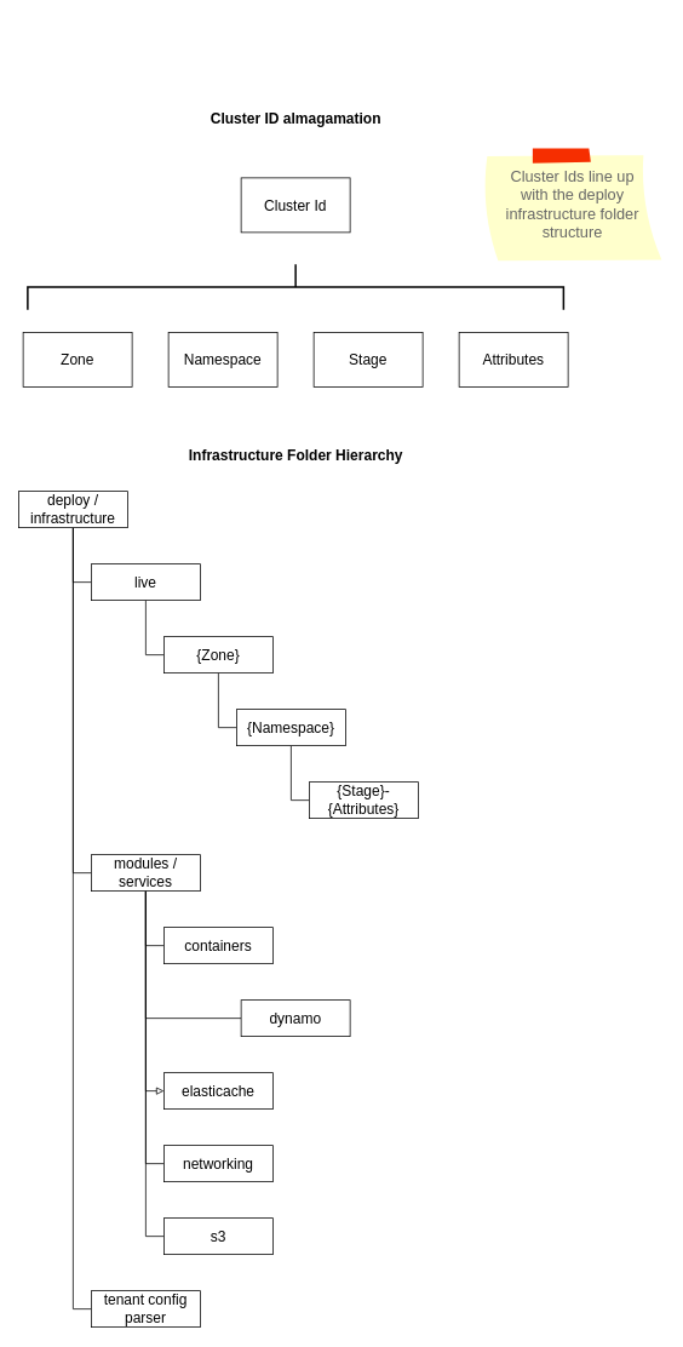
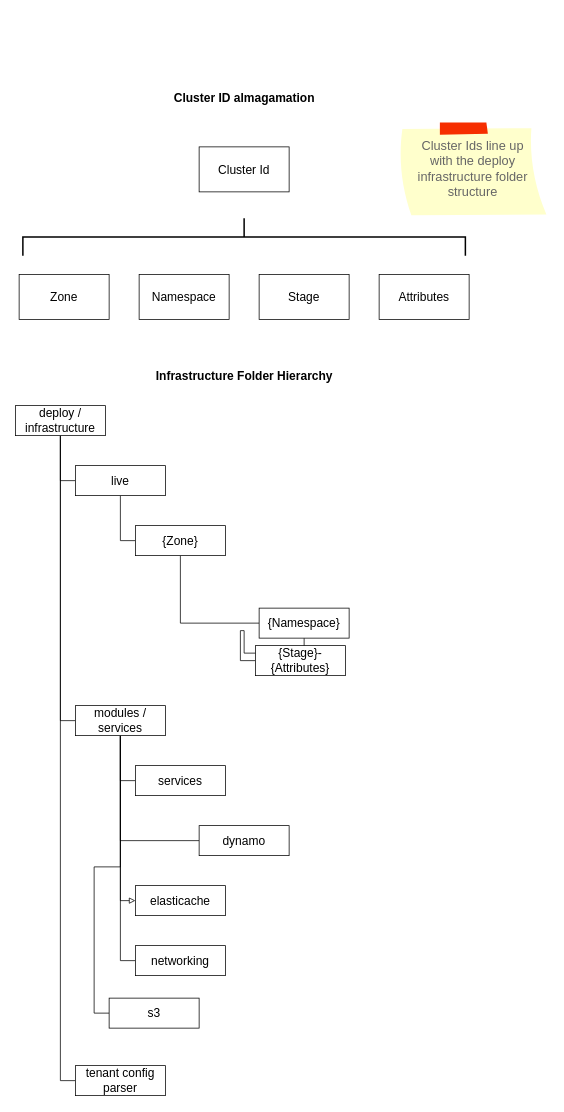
- <mxCell id="19" value="{Namespace}" style="rounded=0;whiteSpace=wrap;html=1;fontSize=16;align=center;" parent="1" vertex="1"><mxGeometry x="260" y="780" width="120" height="40" as="geometry" /></mxCell>
+ <mxCell id="19" value="{Namespace}" style="rounded=0;whiteSpace=wrap;html=1;fontSize=16;align=center;" parent="1" vertex="1"><mxGeometry x="345" y="810" width="120" height="40" as="geometry" /></mxCell>
- <mxCell id="27" value="containers" style="rounded=0;whiteSpace=wrap;html=1;fontSize=16;align=center;" parent="1" vertex="1"><mxGeometry x="180" y="1020" width="120" height="40" as="geometry" /></mxCell>
+ <mxCell id="27" value="services" style="rounded=0;whiteSpace=wrap;html=1;fontSize=16;align=center;" parent="1" vertex="1"><mxGeometry x="180" y="1020" width="120" height="40" as="geometry" /></mxCell>
- <mxCell id="31" value="s3" style="rounded=0;whiteSpace=wrap;html=1;fontSize=16;align=center;" parent="1" vertex="1"><mxGeometry x="180" y="1340" width="120" height="40" as="geometry" /></mxCell>
+ <mxCell id="31" value="s3" style="rounded=0;whiteSpace=wrap;html=1;fontSize=16;align=center;" parent="1" vertex="1"><mxGeometry x="145" y="1330" width="120" height="40" as="geometry" /></mxCell>
